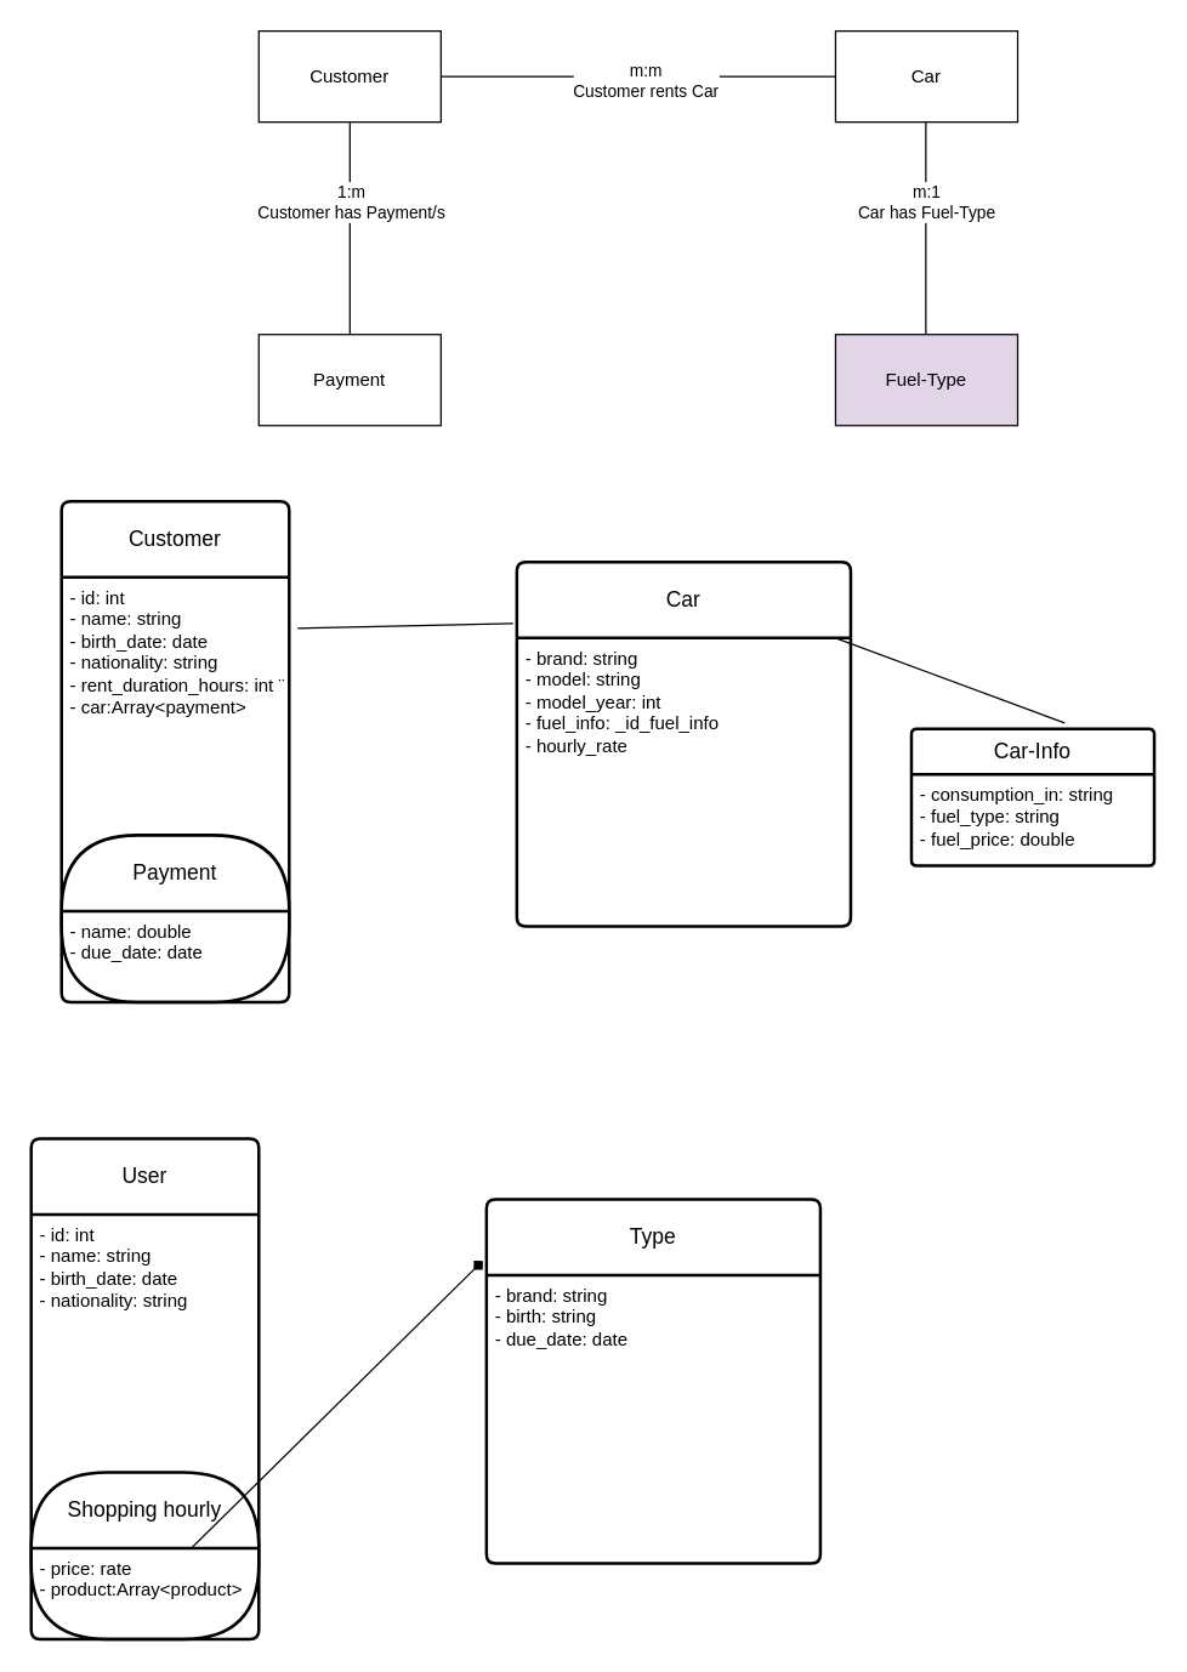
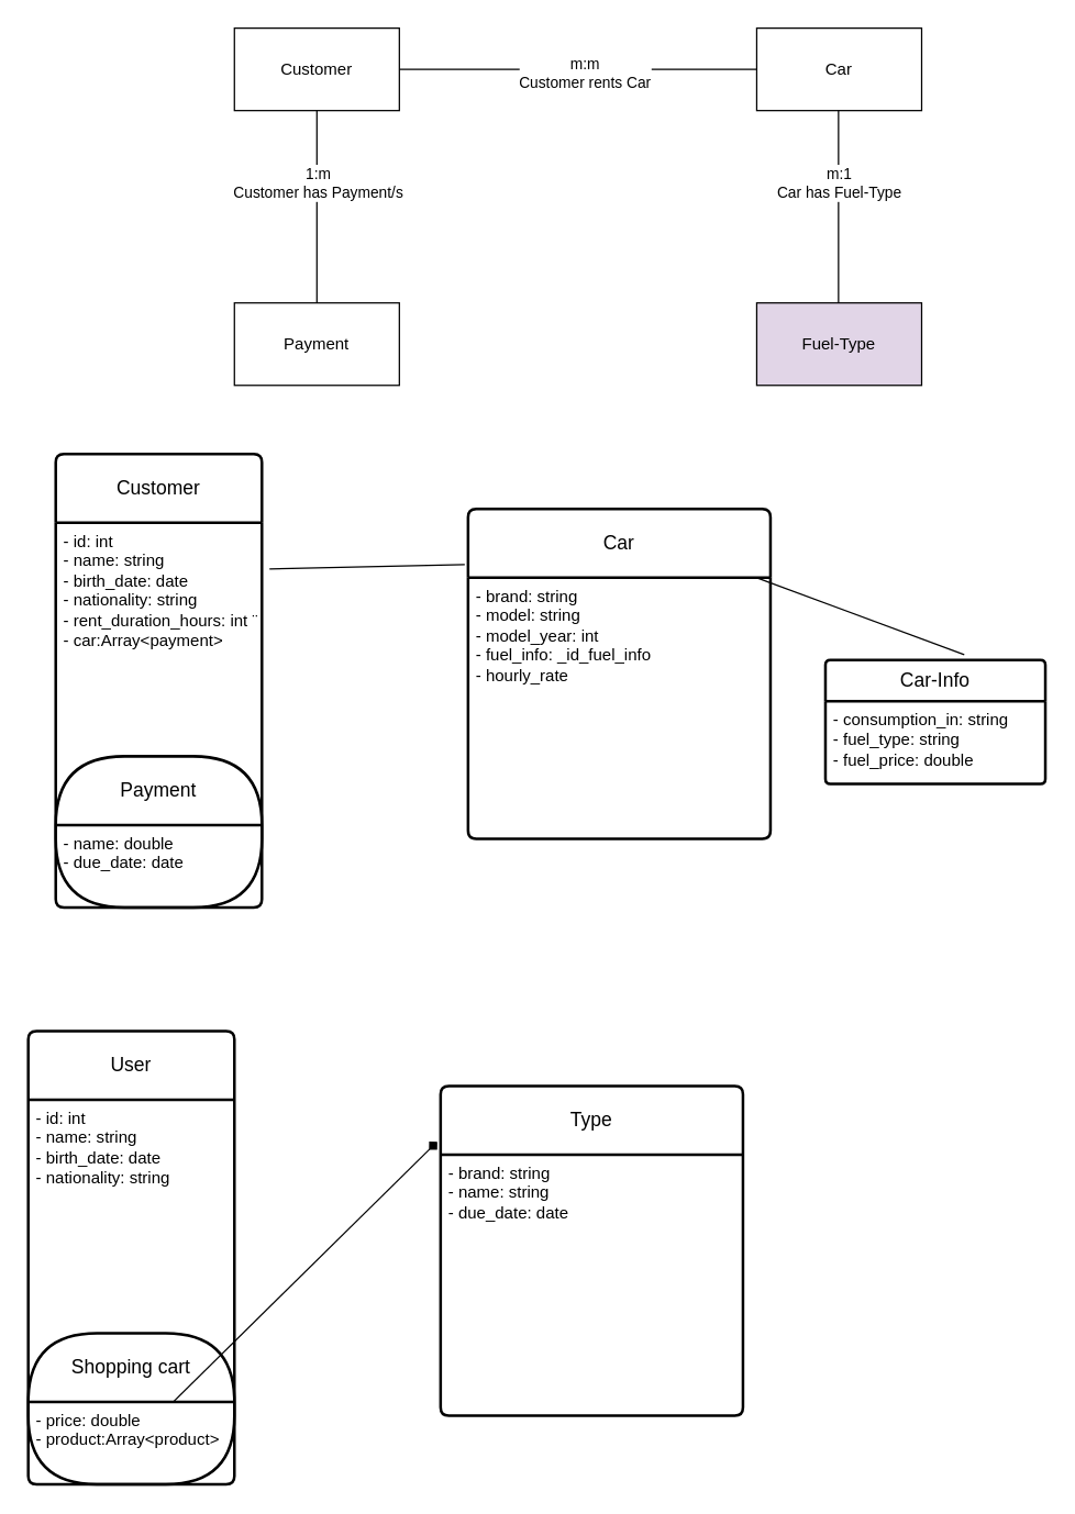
- <mxCell id="29" value="&lt;div&gt;- brand: string&lt;/div&gt;&lt;div&gt;- birth: string&lt;/div&gt;&lt;div&gt;- due_date: date&lt;br&gt;&lt;/div&gt;&lt;div&gt;&lt;br&gt;&lt;/div&gt;&lt;div&gt;&lt;br&gt;&lt;/div&gt;" style="align=left;strokeColor=none;fillColor=none;spacingLeft=4;fontSize=12;verticalAlign=top;resizable=0;rotatable=0;part=1;html=1;" vertex="1" parent="28"><mxGeometry y="50" width="220" height="190" as="geometry" /></mxCell>
+ <mxCell id="29" value="&lt;div&gt;- brand: string&lt;/div&gt;&lt;div&gt;- name: string&lt;/div&gt;&lt;div&gt;- due_date: date&lt;br&gt;&lt;/div&gt;&lt;div&gt;&lt;br&gt;&lt;/div&gt;&lt;div&gt;&lt;br&gt;&lt;/div&gt;" style="align=left;strokeColor=none;fillColor=none;spacingLeft=4;fontSize=12;verticalAlign=top;resizable=0;rotatable=0;part=1;html=1;" vertex="1" parent="28"><mxGeometry y="50" width="220" height="190" as="geometry" /></mxCell>
- <mxCell id="26" value="Shopping hourly" style="swimlane;childLayout=stackLayout;horizontal=1;startSize=50;horizontalStack=0;rounded=1;fontSize=14;fontStyle=0;strokeWidth=2;resizeParent=0;resizeLast=1;shadow=0;dashed=0;align=center;arcSize=46;whiteSpace=wrap;html=1;" vertex="1" parent="23"><mxGeometry y="220" width="150" height="110" as="geometry" /></mxCell>
+ <mxCell id="26" value="Shopping cart" style="swimlane;childLayout=stackLayout;horizontal=1;startSize=50;horizontalStack=0;rounded=1;fontSize=14;fontStyle=0;strokeWidth=2;resizeParent=0;resizeLast=1;shadow=0;dashed=0;align=center;arcSize=46;whiteSpace=wrap;html=1;" vertex="1" parent="23"><mxGeometry y="220" width="150" height="110" as="geometry" /></mxCell>
- <mxCell id="27" value="&lt;div&gt;- price: rate&lt;/div&gt;&lt;div&gt;- product:Array&amp;lt;product&amp;gt;&amp;nbsp;&lt;div&gt;&lt;br&gt;&lt;/div&gt;&lt;/div&gt;" style="align=left;strokeColor=none;fillColor=none;spacingLeft=4;fontSize=12;verticalAlign=top;resizable=0;rotatable=0;part=1;html=1;" vertex="1" parent="26"><mxGeometry y="50" width="150" height="60" as="geometry" /></mxCell>
+ <mxCell id="27" value="&lt;div&gt;- price: double&lt;/div&gt;&lt;div&gt;- product:Array&amp;lt;product&amp;gt;&amp;nbsp;&lt;div&gt;&lt;br&gt;&lt;/div&gt;&lt;/div&gt;" style="align=left;strokeColor=none;fillColor=none;spacingLeft=4;fontSize=12;verticalAlign=top;resizable=0;rotatable=0;part=1;html=1;" vertex="1" parent="26"><mxGeometry y="50" width="150" height="60" as="geometry" /></mxCell>
